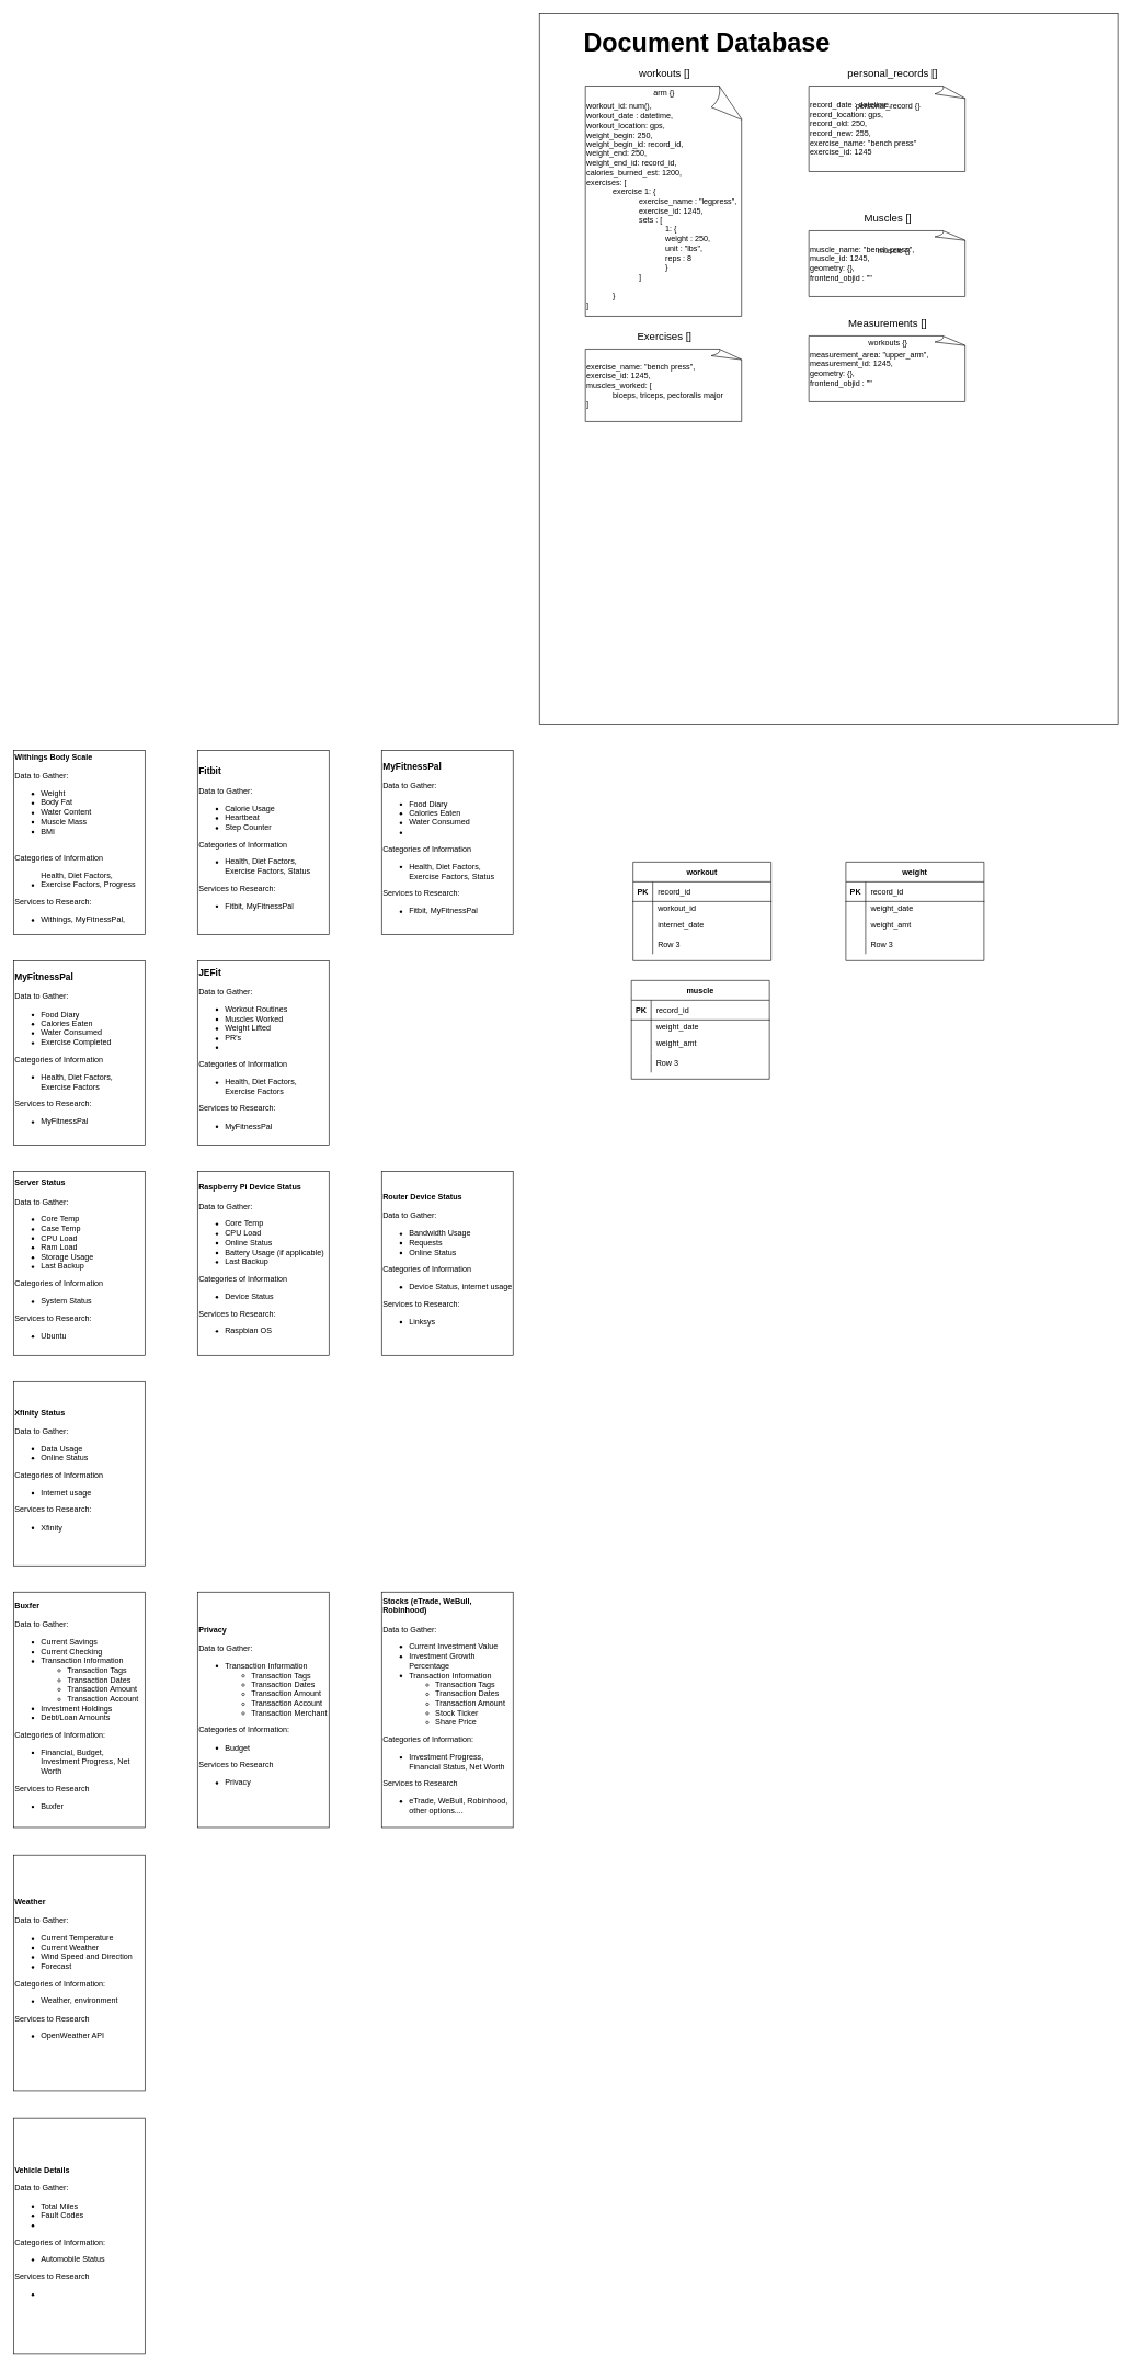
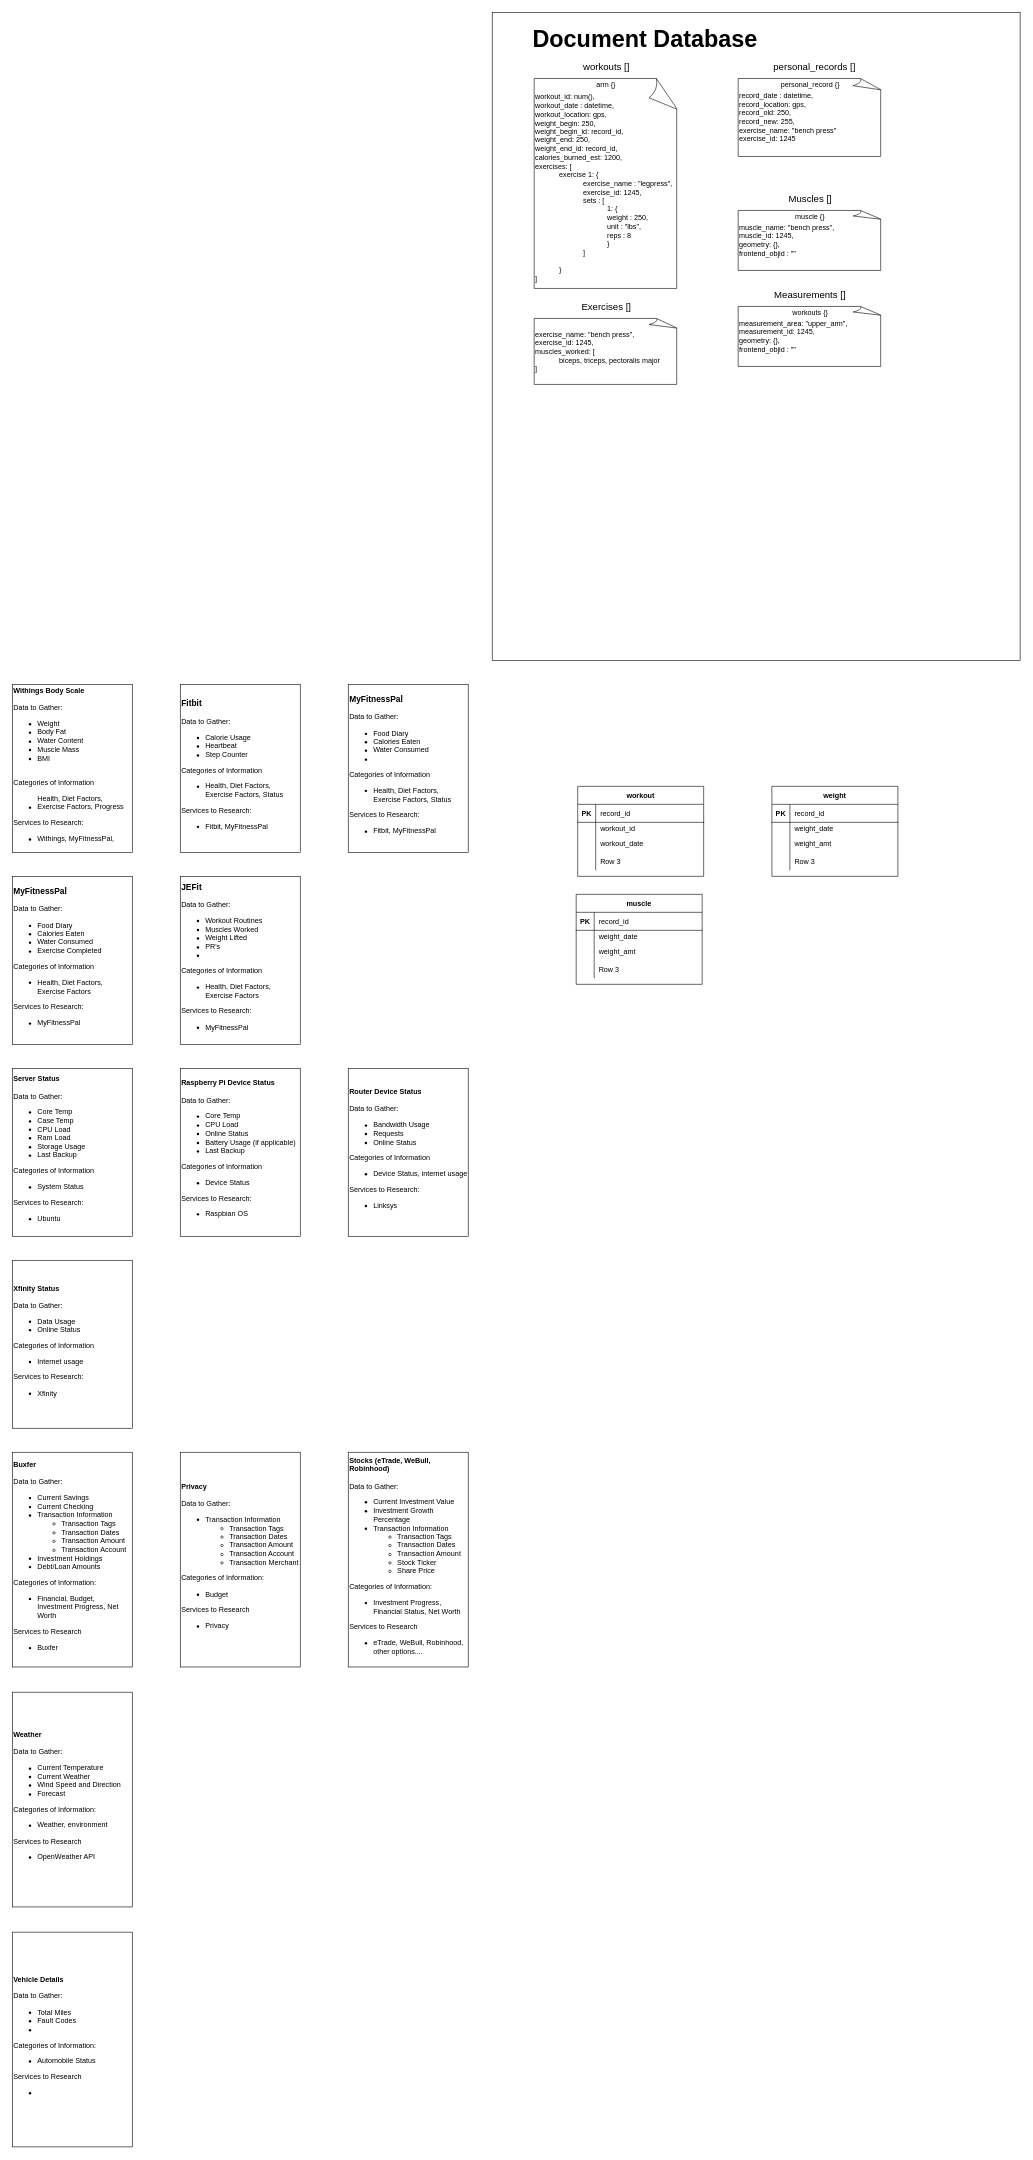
- <mxCell id="60" value="personal_record {}" style="text;html=1;strokeColor=none;fillColor=none;align=center;verticalAlign=middle;whiteSpace=wrap;rounded=0;" parent="1" vertex="1"><mxGeometry x="1297.5" y="150" width="105" height="20" as="geometry" /></mxCell>
+ <mxCell id="60" value="personal_record {}" style="text;html=1;strokeColor=none;fillColor=none;align=center;verticalAlign=middle;whiteSpace=wrap;rounded=0;" parent="1" vertex="1"><mxGeometry x="1297.5" y="130" width="105" height="20" as="geometry" /></mxCell>
- <mxCell id="67" value="muscle {}" style="text;html=1;strokeColor=none;fillColor=none;align=center;verticalAlign=middle;whiteSpace=wrap;rounded=0;" parent="1" vertex="1"><mxGeometry x="1325" y="370" width="70" height="20" as="geometry" /></mxCell>
+ <mxCell id="67" value="muscle {}" style="text;html=1;strokeColor=none;fillColor=none;align=center;verticalAlign=middle;whiteSpace=wrap;rounded=0;" parent="1" vertex="1"><mxGeometry x="1315" y="350" width="70" height="20" as="geometry" /></mxCell>
- <mxCell id="17" value="internet_date" style="shape=partialRectangle;connectable=0;fillColor=none;top=0;left=0;bottom=0;right=0;align=left;spacingLeft=6;overflow=hidden;" parent="15" vertex="1"><mxGeometry x="30" width="180" height="30" as="geometry" /></mxCell>
+ <mxCell id="17" value="workout_date" style="shape=partialRectangle;connectable=0;fillColor=none;top=0;left=0;bottom=0;right=0;align=left;spacingLeft=6;overflow=hidden;" parent="15" vertex="1"><mxGeometry x="30" width="180" height="30" as="geometry" /></mxCell>
